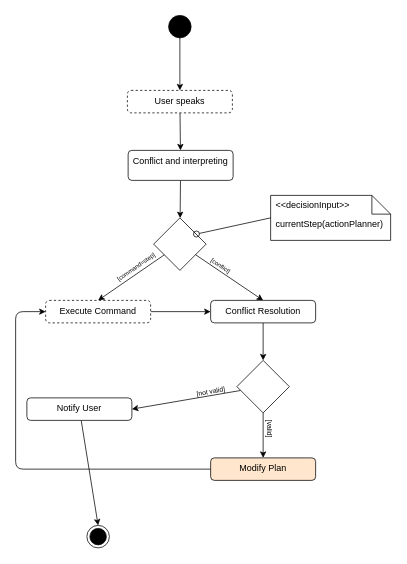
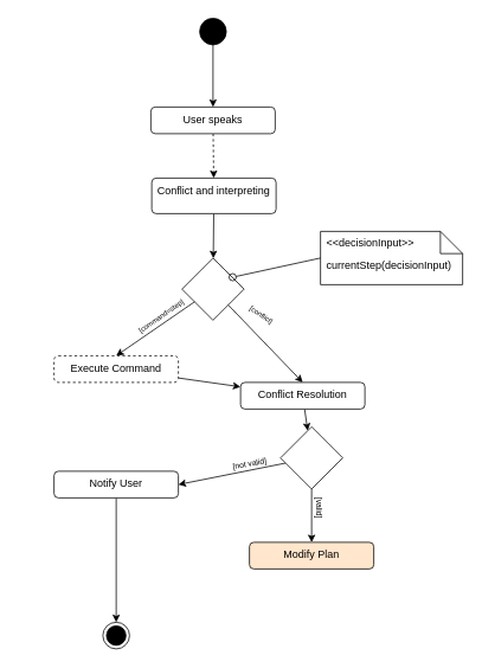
- <mxCell id="7" value="User speaks" style="html=1;align=center;verticalAlign=top;rounded=1;absoluteArcSize=1;arcSize=10;dashed=1;whiteSpace=wrap;" parent="1" vertex="1"><mxGeometry x="169" y="120" width="140" height="30" as="geometry" /></mxCell>
+ <mxCell id="7" value="User speaks" style="html=1;align=center;verticalAlign=top;rounded=1;absoluteArcSize=1;arcSize=10;dashed=0;whiteSpace=wrap;" parent="1" vertex="1"><mxGeometry x="169" y="120" width="140" height="30" as="geometry" /></mxCell>
- <mxCell id="6" value="" style="edgeStyle=none;html=1;" parent="1" source="7" target="9" edge="1"><mxGeometry relative="1" as="geometry" /></mxCell>
+ <mxCell id="6" value="" style="edgeStyle=none;html=1;dashed=1;" parent="1" source="7" target="9" edge="1"><mxGeometry relative="1" as="geometry" /></mxCell>
- <mxCell id="23" value="currentStep(actionPlanner)" style="shape=note2;boundedLbl=1;whiteSpace=wrap;html=1;size=25;verticalAlign=top;align=left;spacingLeft=5;whiteSpace=wrap;" parent="1" vertex="1"><mxGeometry x="360" y="260" width="160" height="60" as="geometry" /></mxCell>
+ <mxCell id="23" value="currentStep(decisionInput)" style="shape=note2;boundedLbl=1;whiteSpace=wrap;html=1;size=25;verticalAlign=top;align=left;spacingLeft=5;whiteSpace=wrap;" parent="1" vertex="1"><mxGeometry x="360" y="260" width="160" height="60" as="geometry" /></mxCell>
- <mxCell id="15" value="Conflict Resolution" style="html=1;align=center;verticalAlign=top;rounded=1;absoluteArcSize=1;arcSize=10;dashed=0;whiteSpace=wrap;" parent="1" vertex="1"><mxGeometry x="280" y="400" width="140" height="30" as="geometry" /></mxCell>
+ <mxCell id="15" value="Conflict Resolution" style="html=1;align=center;verticalAlign=top;rounded=1;absoluteArcSize=1;arcSize=10;dashed=0;whiteSpace=wrap;" parent="1" vertex="1"><mxGeometry x="270" y="430" width="140" height="30" as="geometry" /></mxCell>
- <mxCell id="19" style="edgeStyle=none;html=1;entryX=0;entryY=0.5;entryDx=0;entryDy=0;" parent="1" source="20" target="13" edge="1"><mxGeometry relative="1" as="geometry"><Array as="points"><mxPoint x="20" y="625" /><mxPoint x="20" y="415" /></Array></mxGeometry></mxCell>
- <mxCell id="22" value="Notify User" style="html=1;align=center;verticalAlign=top;rounded=1;absoluteArcSize=1;arcSize=10;dashed=0;whiteSpace=wrap;" parent="1" vertex="1"><mxGeometry x="35" y="530" width="140" height="30" as="geometry" /></mxCell>
+ <mxCell id="22" value="Notify User" style="html=1;align=center;verticalAlign=top;rounded=1;absoluteArcSize=1;arcSize=10;dashed=0;whiteSpace=wrap;" parent="1" vertex="1"><mxGeometry x="60" y="530" width="140" height="30" as="geometry" /></mxCell>
